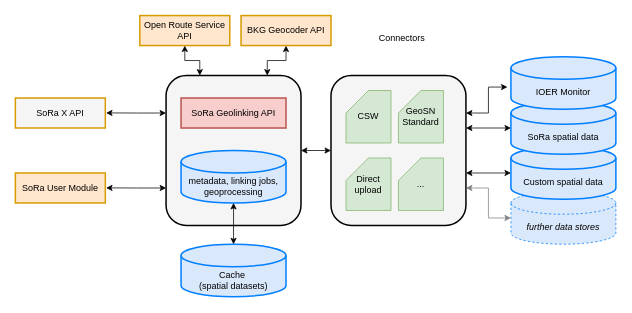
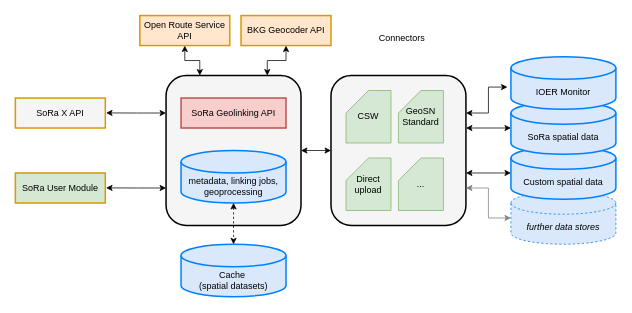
- <mxCell id="13" value="SoRa User Module" style="rounded=0;whiteSpace=wrap;html=1;fillColor=#ffe6cc;strokeColor=#d79b00;strokeWidth=2;" parent="1" vertex="1"><mxGeometry x="20" y="230" width="120" height="40" as="geometry" /></mxCell>
+ <mxCell id="13" value="SoRa User Module" style="rounded=0;whiteSpace=wrap;html=1;fillColor=#d5e8d4;strokeColor=#d79b00;strokeWidth=2;" parent="1" vertex="1"><mxGeometry x="20" y="230" width="120" height="40" as="geometry" /></mxCell>
- <mxCell id="22" style="edgeStyle=orthogonalEdgeStyle;rounded=0;orthogonalLoop=1;jettySize=auto;html=1;exitX=0.5;exitY=1;exitDx=0;exitDy=0;exitPerimeter=0;entryX=0.5;entryY=0;entryDx=0;entryDy=0;entryPerimeter=0;startArrow=classic;startFill=1;" parent="1" source="18" target="4" edge="1"><mxGeometry relative="1" as="geometry" /></mxCell>
+ <mxCell id="22" style="edgeStyle=orthogonalEdgeStyle;rounded=0;orthogonalLoop=1;jettySize=auto;html=1;exitX=0.5;exitY=1;exitDx=0;exitDy=0;exitPerimeter=0;entryX=0.5;entryY=0;entryDx=0;entryDy=0;entryPerimeter=0;startArrow=classic;startFill=1;dashed=1;" parent="1" source="18" target="4" edge="1"><mxGeometry relative="1" as="geometry" /></mxCell>
